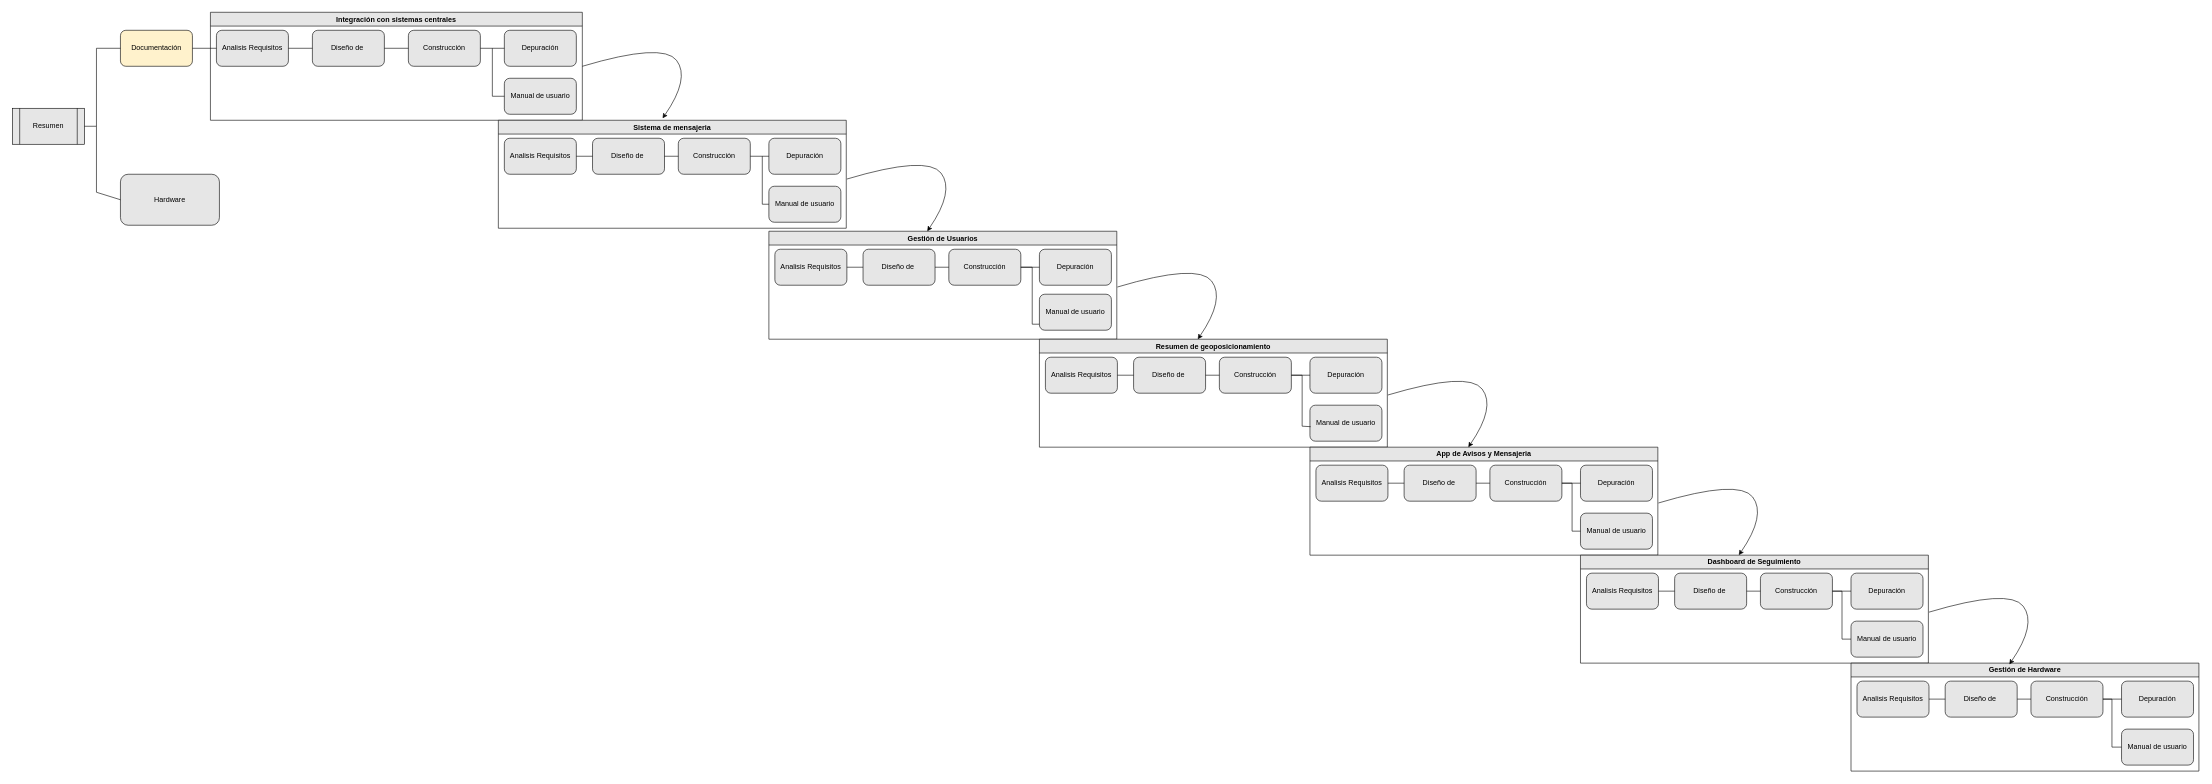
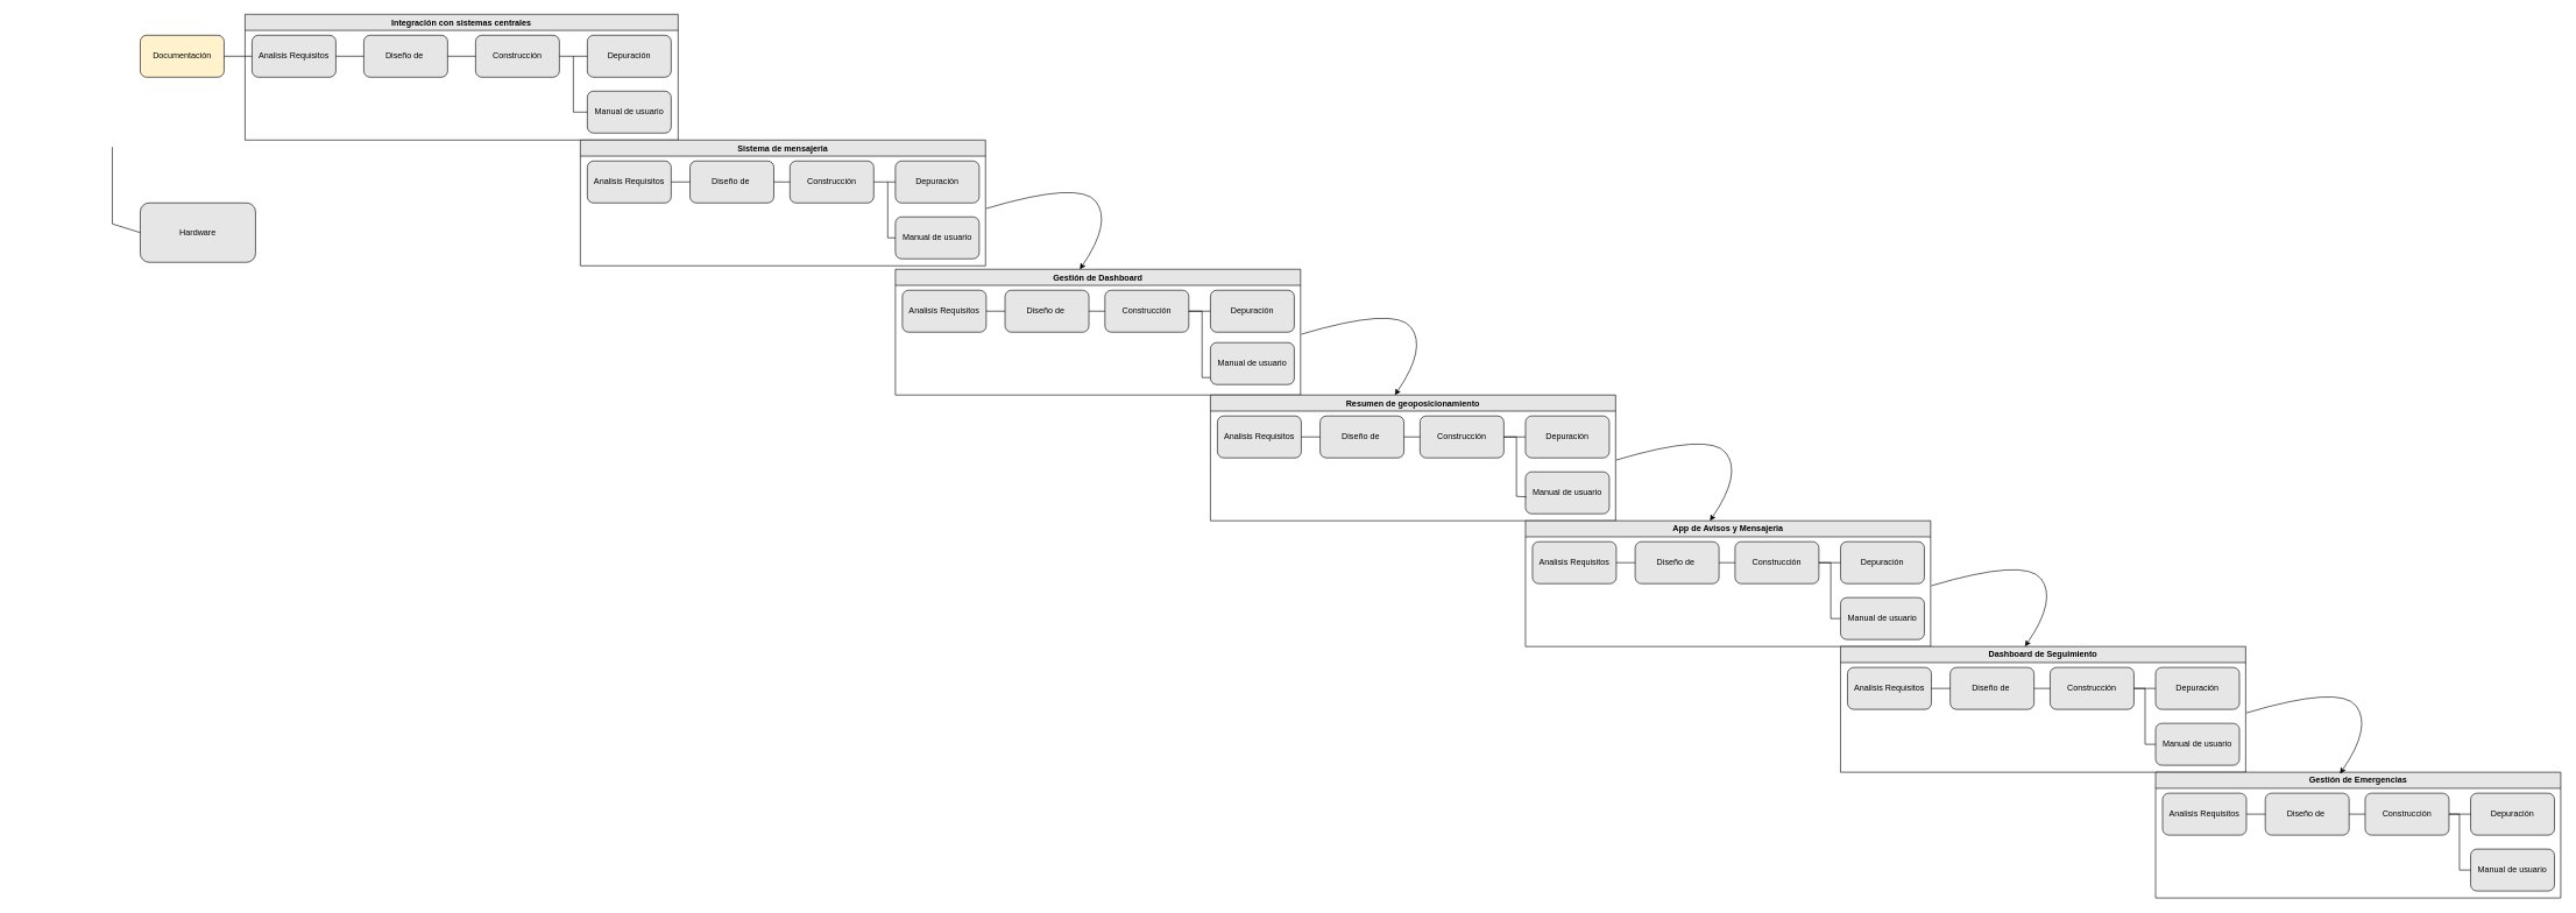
- <mxCell id="51" value="" style="curved=1;endArrow=classic;html=1;rounded=0;exitX=1;exitY=0.5;exitDx=0;exitDy=0;entryX=0.472;entryY=-0.018;entryDx=0;entryDy=0;entryPerimeter=0;fillColor=#E6E6E6;" parent="1" source="12" target="13" edge="1"><mxGeometry width="50" height="50" relative="1" as="geometry"><mxPoint x="700" y="390" as="sourcePoint" /><mxPoint x="750" y="340" as="targetPoint" /><Array as="points"><mxPoint x="1104" y="70" /><mxPoint x="1150" y="130" /></Array></mxGeometry></mxCell>
- <mxCell id="81" value="" style="endArrow=none;html=1;rounded=0;exitX=1;exitY=0.5;exitDx=0;exitDy=0;entryX=0;entryY=0.5;entryDx=0;entryDy=0;fillColor=#E6E6E6;" parent="1" source="80" target="2" edge="1"><mxGeometry width="50" height="50" relative="1" as="geometry"><mxPoint x="420" y="90" as="sourcePoint" /><mxPoint x="470" y="40" as="targetPoint" /><Array as="points"><mxPoint y="210" x="160" /><mxPoint y="80" x="160" /></Array></mxGeometry></mxCell>
- <mxCell id="80" value="Resumen" style="shape=process;whiteSpace=wrap;html=1;backgroundOutline=1;fillColor=#E6E6E6;" parent="1" vertex="1"><mxGeometry x="20" y="180" width="120" height="60" as="geometry" /></mxCell>
- <mxCell id="18" value="Gestión de Usuarios" style="swimlane;whiteSpace=wrap;html=1;fillColor=#E6E6E6;" parent="1" vertex="1"><mxGeometry x="1281" y="385" width="580" height="180" as="geometry" /></mxCell>
+ <mxCell id="18" value="Gestión de Dashboard" style="swimlane;whiteSpace=wrap;html=1;fillColor=#E6E6E6;" parent="1" vertex="1"><mxGeometry x="1281" y="385" width="580" height="180" as="geometry" /></mxCell>
- <mxCell id="44" value="Gestión de Hardware" style="swimlane;whiteSpace=wrap;html=1;fillColor=#E6E6E6;" parent="1" vertex="1"><mxGeometry x="3085" y="1105" width="580" height="180" as="geometry" /></mxCell>
+ <mxCell id="44" value="Gestión de Emergencias" style="swimlane;whiteSpace=wrap;html=1;fillColor=#E6E6E6;" parent="1" vertex="1"><mxGeometry x="3085" y="1105" width="580" height="180" as="geometry" /></mxCell>
